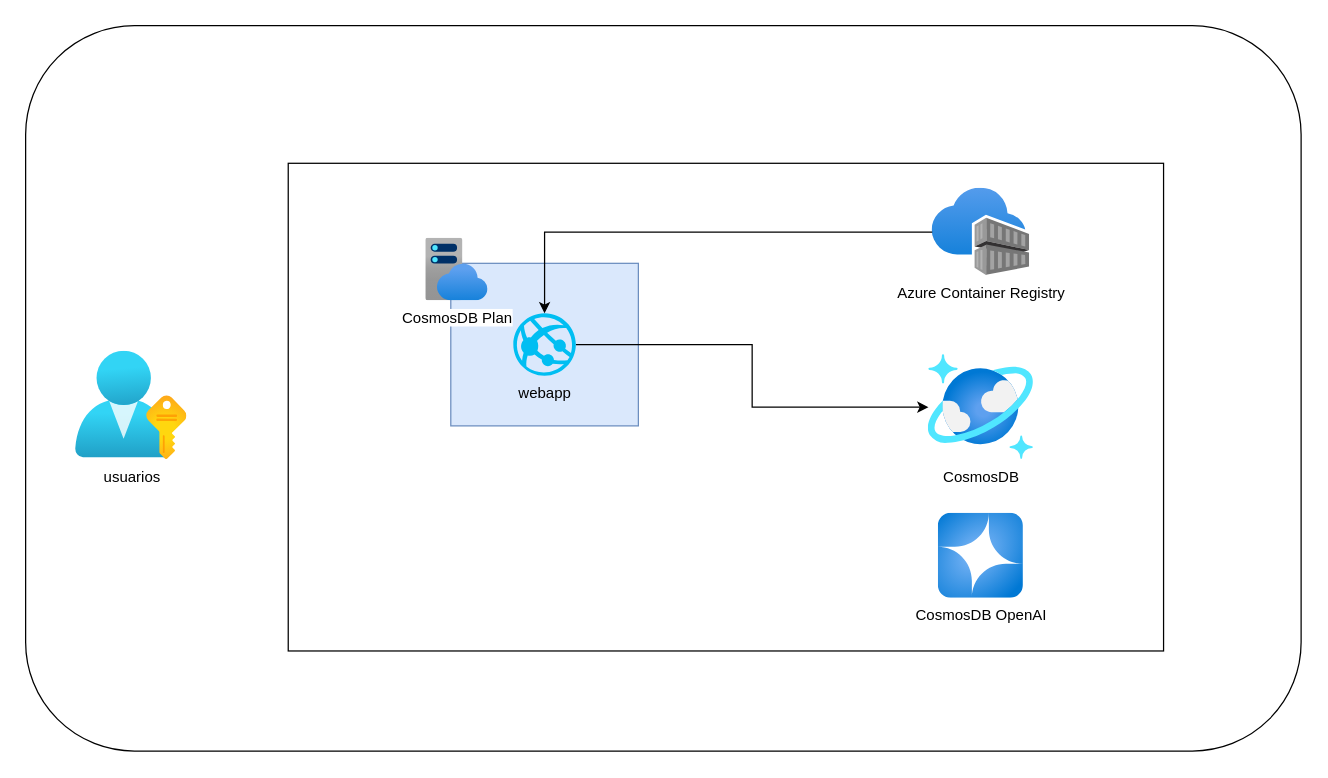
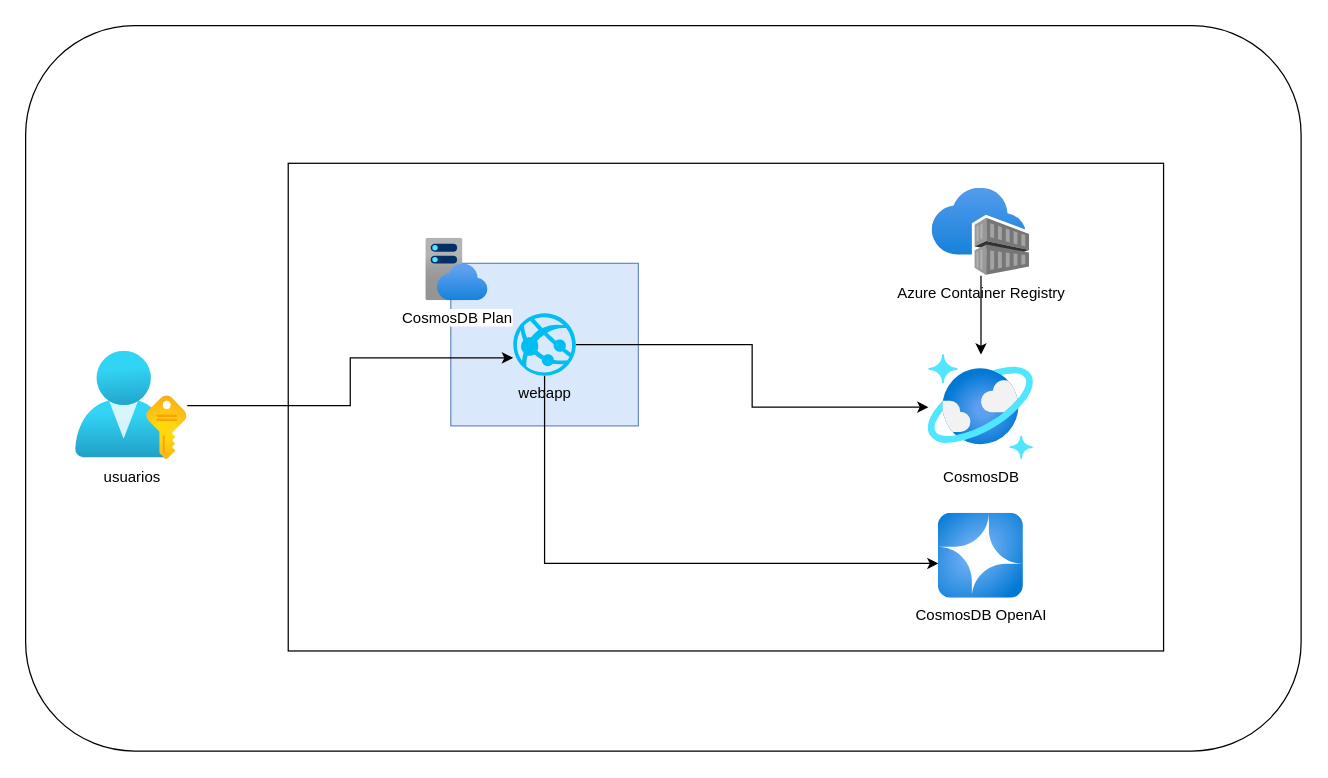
- <mxCell id="12" style="edgeStyle=orthogonalEdgeStyle;rounded=0;orthogonalLoop=1;jettySize=auto;html=1;entryX=0.5;entryY=0;entryDx=0;entryDy=0;entryPerimeter=0;" edge="1" parent="1" source="5" target="8"><mxGeometry relative="1" as="geometry" /></mxCell>
+ <mxCell id="12" style="edgeStyle=orthogonalEdgeStyle;rounded=0;orthogonalLoop=1;jettySize=auto;html=1;" edge="1" parent="1" source="5" target="10"><mxGeometry relative="1" as="geometry" /></mxCell>
+ <mxCell id="14" style="edgeStyle=orthogonalEdgeStyle;rounded=0;orthogonalLoop=1;jettySize=auto;html=1;entryX=-0.004;entryY=0.712;entryDx=0;entryDy=0;entryPerimeter=0;" edge="1" parent="1" source="13" target="8"><mxGeometry relative="1" as="geometry" /></mxCell>
+ <mxCell id="7" style="edgeStyle=orthogonalEdgeStyle;rounded=0;orthogonalLoop=1;jettySize=auto;html=1;exitX=0.5;exitY=1;exitDx=0;exitDy=0;exitPerimeter=0;" edge="1" parent="1" source="8" target="11"><mxGeometry relative="1" as="geometry"><Array as="points"><mxPoint x="435" y="450" /></Array></mxGeometry></mxCell>
